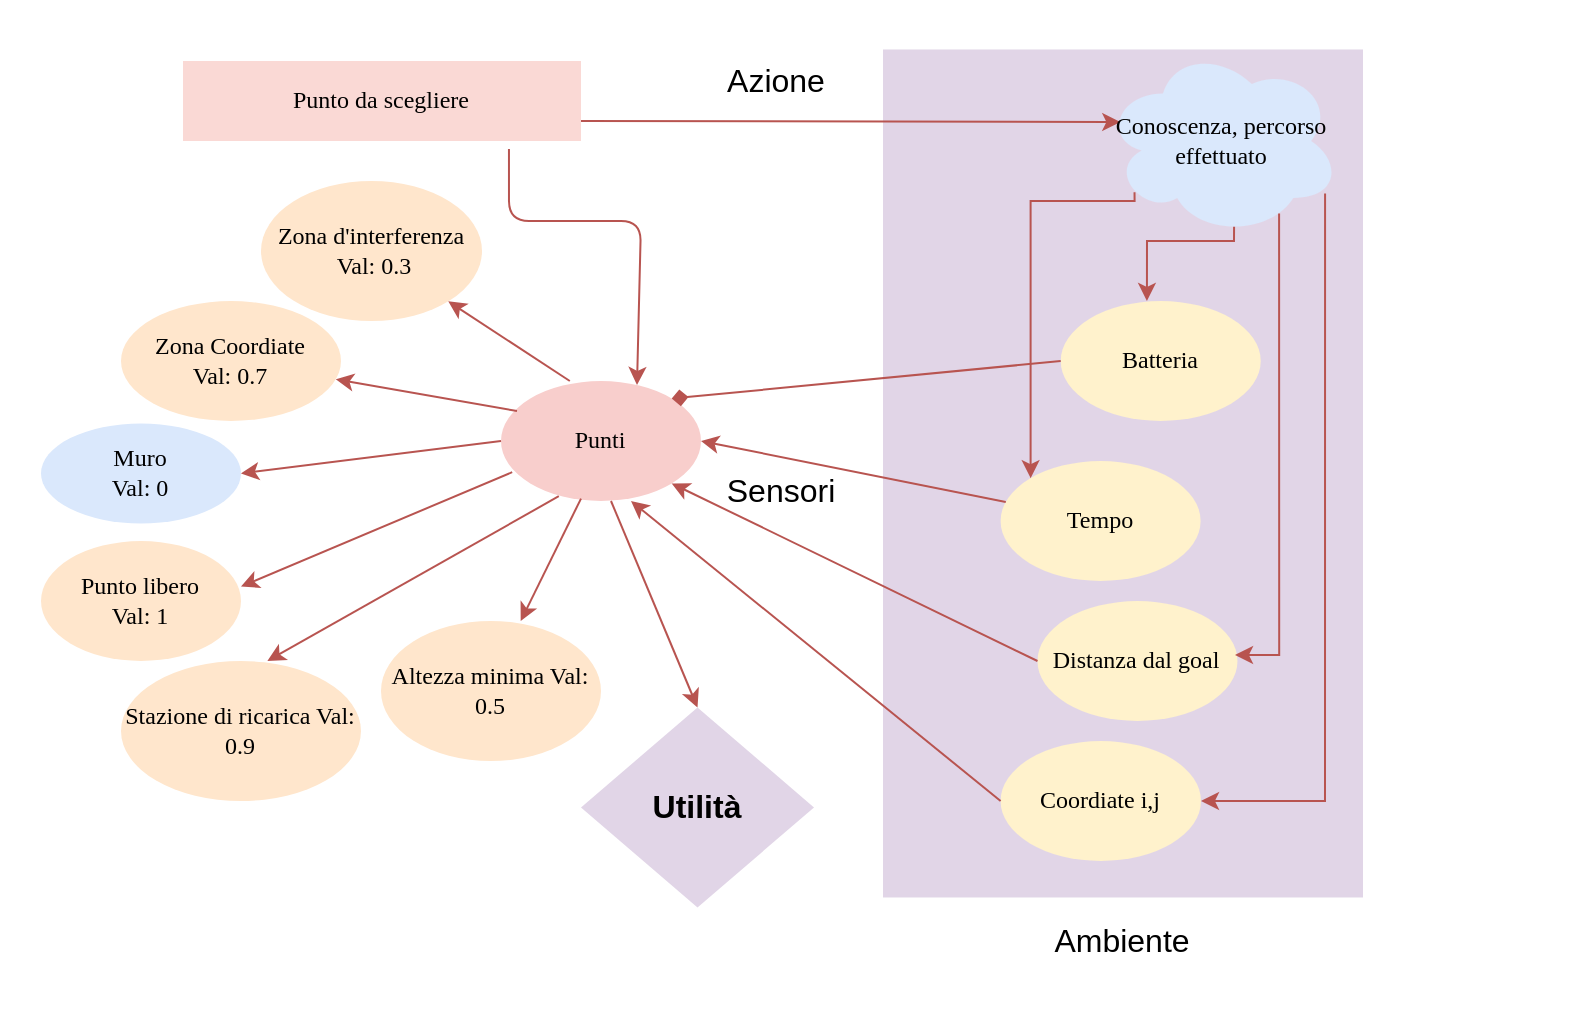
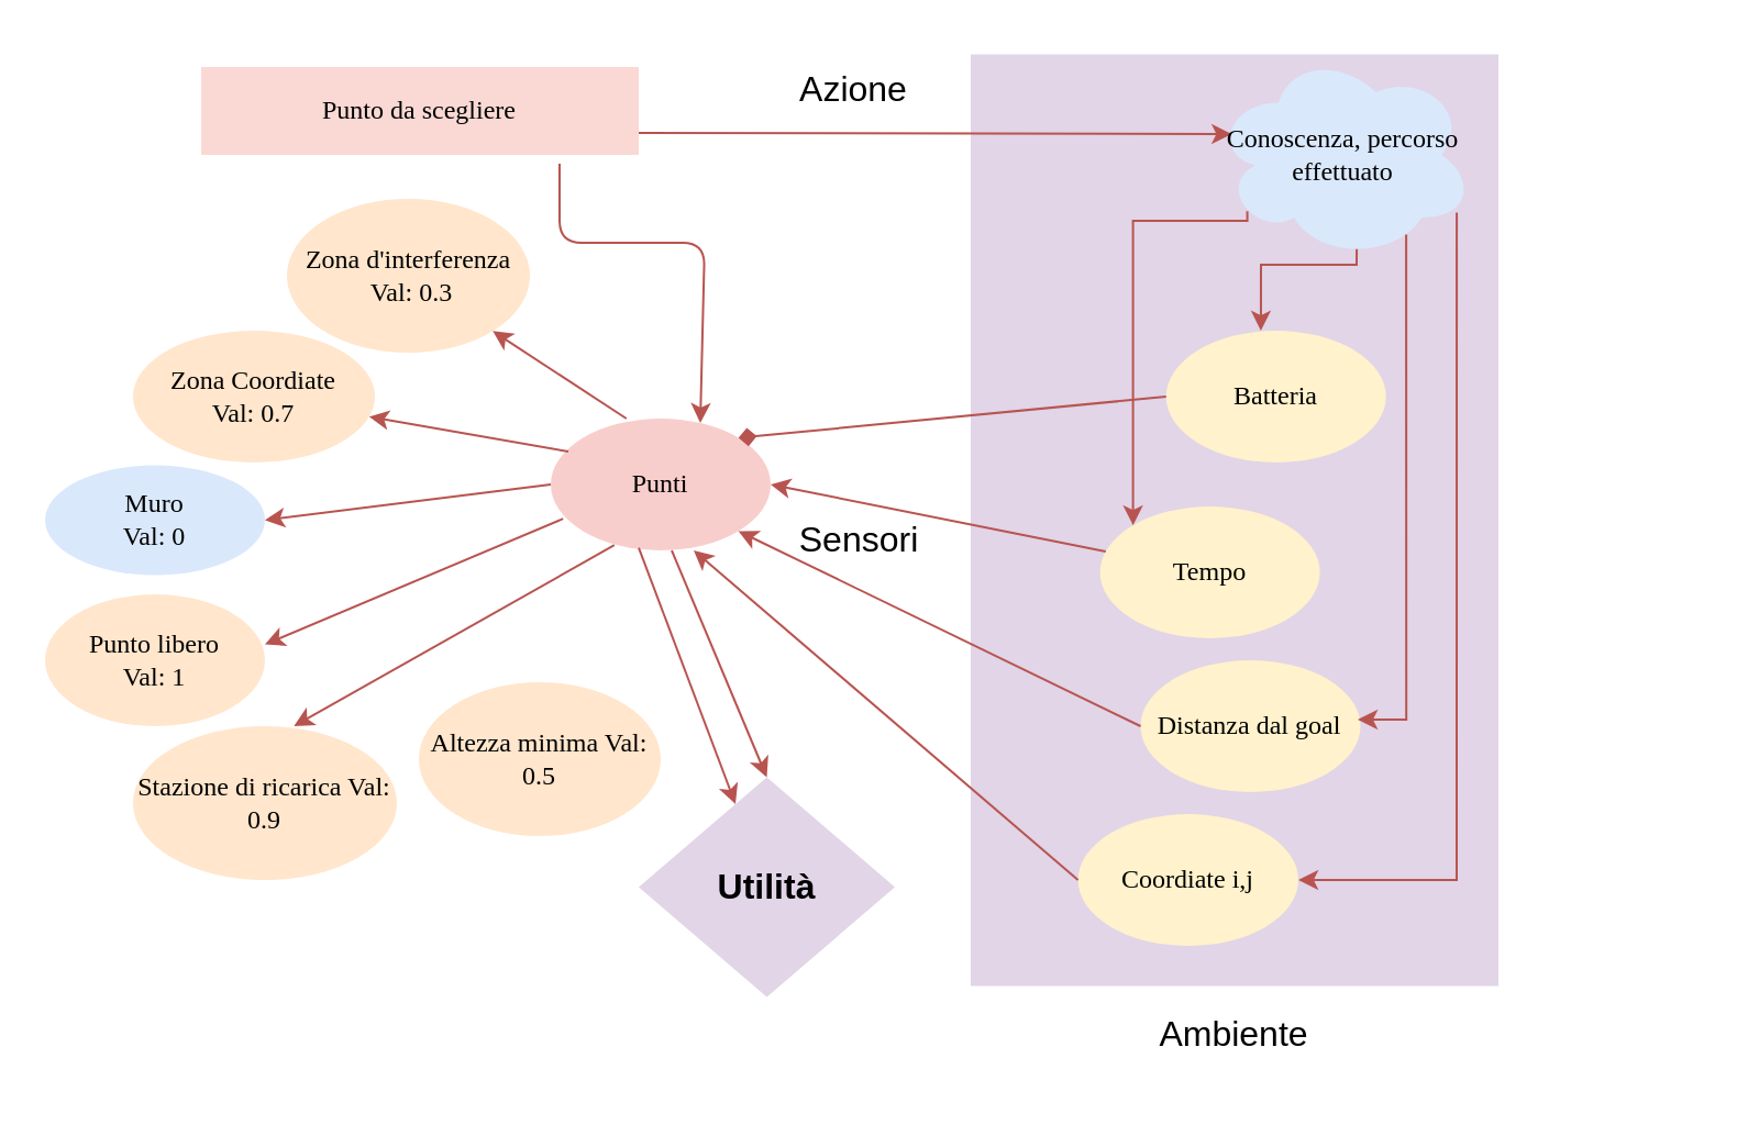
- <mxCell id="12" value="" style="endArrow=classic;html=1;entryX=0.635;entryY=0;entryDx=0;entryDy=0;entryPerimeter=0;exitX=0.4;exitY=0.98;exitDx=0;exitDy=0;exitPerimeter=0;fillColor=#f8cecc;strokeColor=#b85450;" parent="1" source="5" target="13" edge="1"><mxGeometry width="50" height="50" relative="1" as="geometry"><mxPoint x="304" y="251" as="sourcePoint" /><mxPoint x="230" y="327" as="targetPoint" /></mxGeometry></mxCell>
+ <mxCell id="12" value="" style="endArrow=classic;html=1;exitX=0.4;exitY=0.98;exitDx=0;exitDy=0;exitPerimeter=0;fillColor=#f8cecc;strokeColor=#b85450;" parent="1" source="5" target="6" edge="1"><mxGeometry width="50" height="50" relative="1" as="geometry"><mxPoint x="304" y="251" as="sourcePoint" /><mxPoint x="230" y="327" as="targetPoint" /></mxGeometry></mxCell>
- <mxCell id="35" value="&lt;font face=&quot;Verdana&quot;&gt;Coordiate i,j&lt;/font&gt;" style="ellipse;whiteSpace=wrap;html=1;fillColor=#fff2cc;strokeColor=none;" parent="1" vertex="1"><mxGeometry x="499.8" y="370" width="100.2" height="60" as="geometry" /></mxCell>
+ <mxCell id="35" value="&lt;font face=&quot;Verdana&quot;&gt;Coordiate i,j&lt;/font&gt;" style="ellipse;whiteSpace=wrap;html=1;fillColor=#fff2cc;strokeColor=none;" parent="1" vertex="1"><mxGeometry x="489.8" y="370" width="100.2" height="60" as="geometry" /></mxCell>
